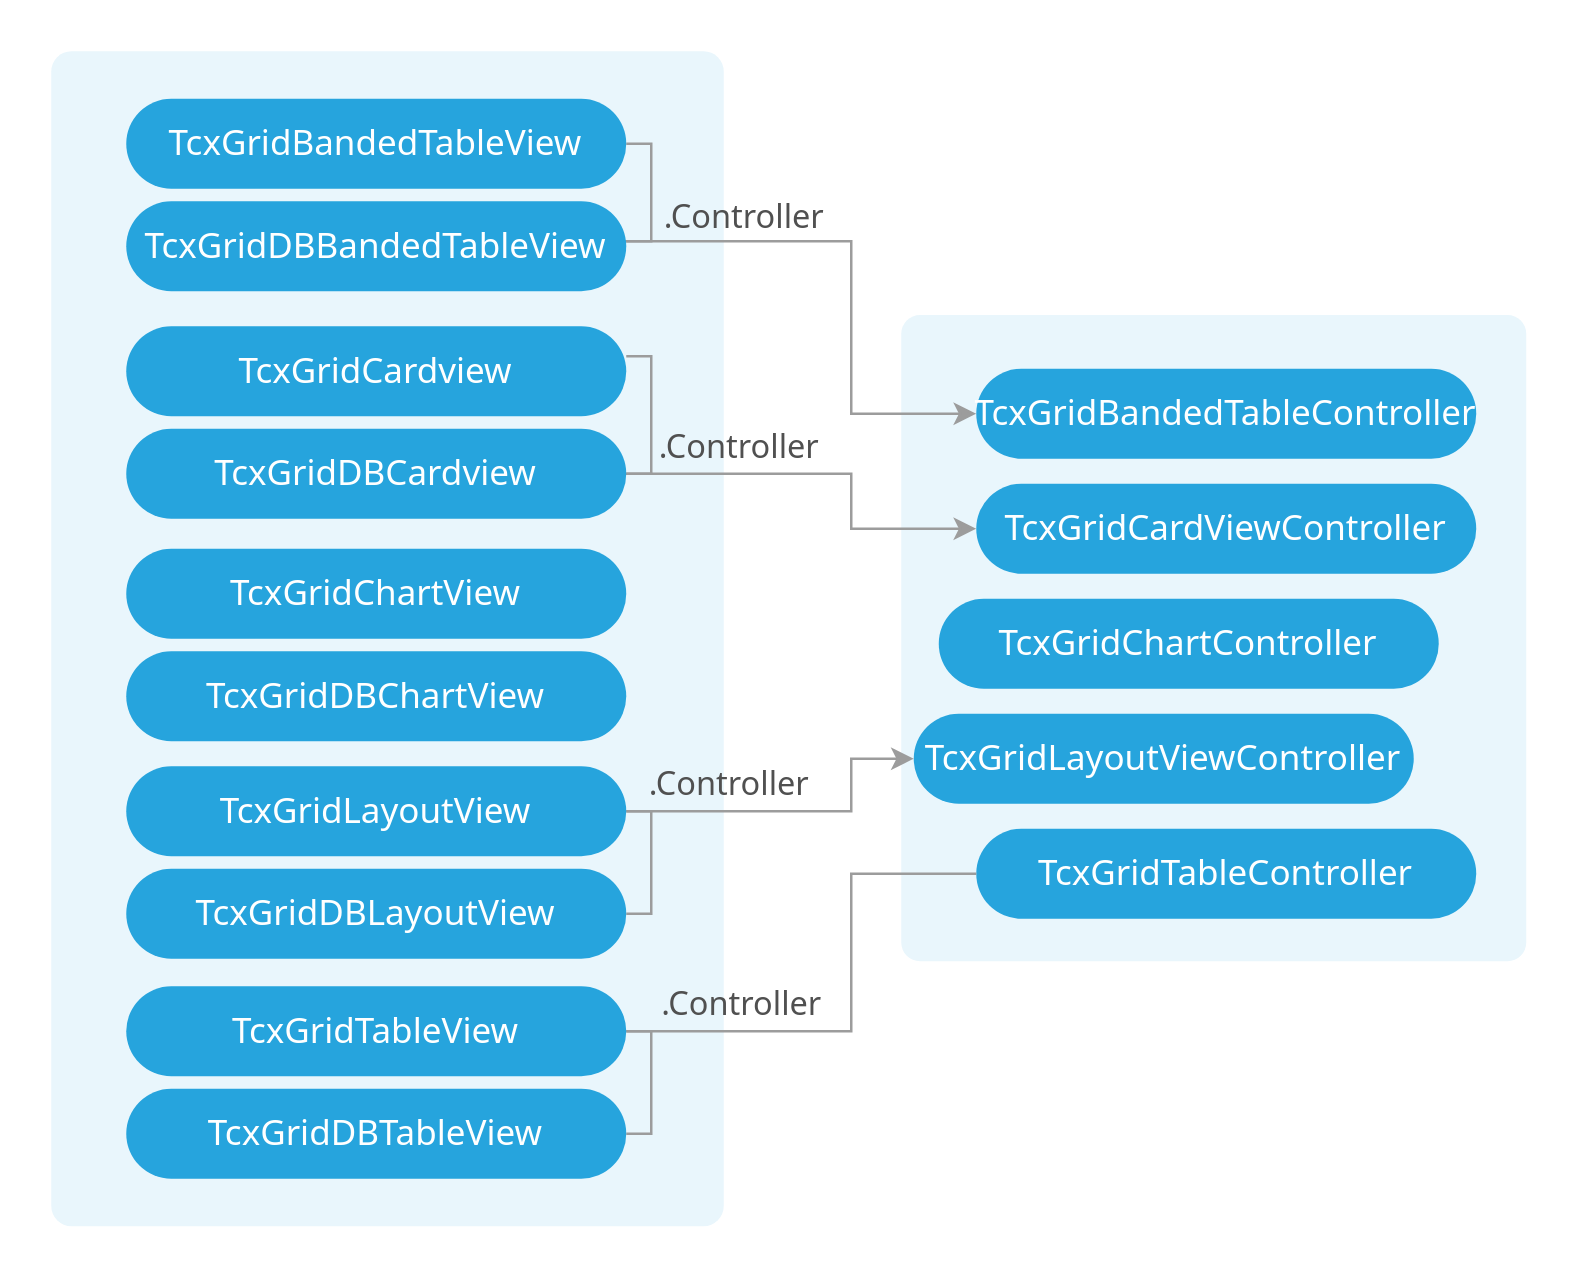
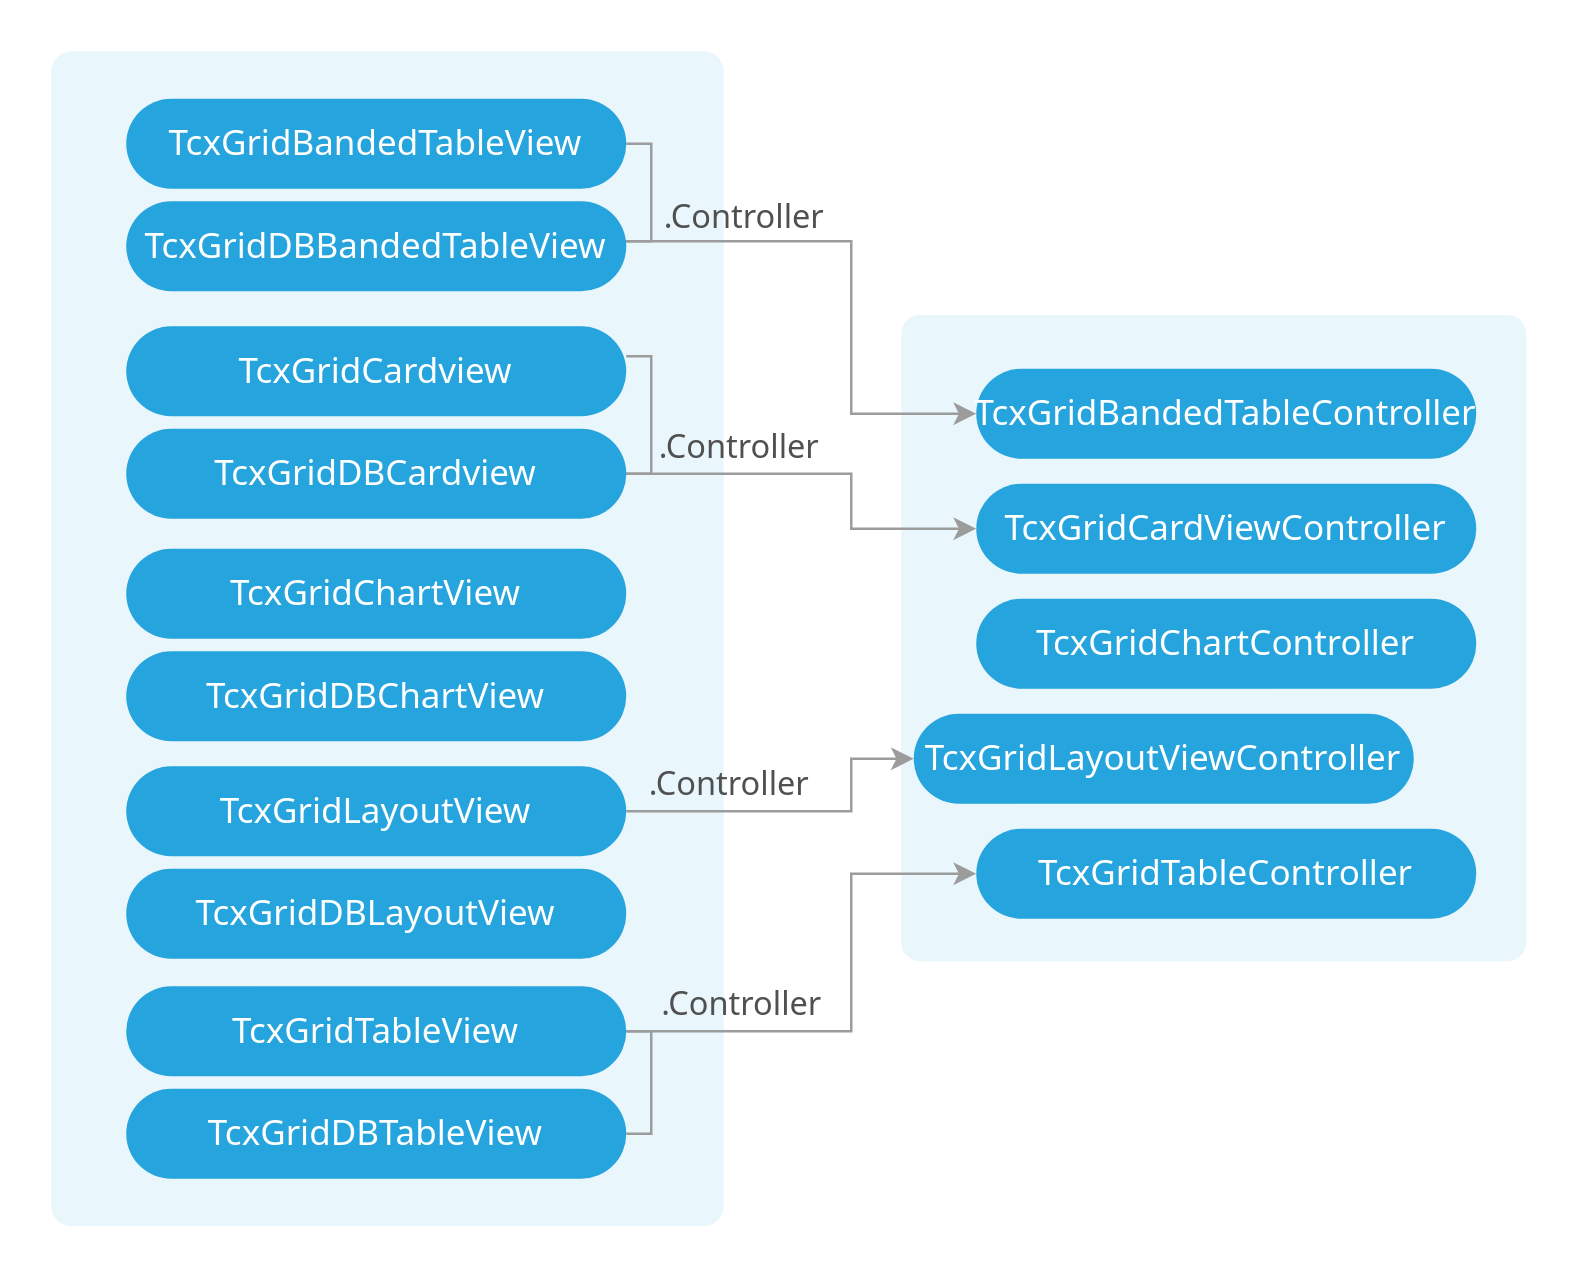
- <mxCell id="11" value="TcxGridChartController" style="rounded=1;fontFamily=&quot;Segoe UI&quot;,&quot;Helvetica Neue&quot;,Helvetica,Arial,sans-serif;fillColor=#26a4dd;strokeColor=none;fontColor=#FFFFFF;arcSize=50;spacingBottom=2;fontSize=14;" parent="1" vertex="1"><mxGeometry x="375" y="239" width="200" height="36" as="geometry" /></mxCell>
+ <mxCell id="11" value="TcxGridChartController" style="rounded=1;fontFamily=&quot;Segoe UI&quot;,&quot;Helvetica Neue&quot;,Helvetica,Arial,sans-serif;fillColor=#26a4dd;strokeColor=none;fontColor=#FFFFFF;arcSize=50;spacingBottom=2;fontSize=14;" parent="1" vertex="1"><mxGeometry x="390" y="239" width="200" height="36" as="geometry" /></mxCell>
- <mxCell id="26" value="" style="edgeStyle=orthogonalEdgeStyle;rounded=0;orthogonalLoop=1;jettySize=auto;fontFamily=&quot;Segoe UI&quot;,&quot;Helvetica Neue&quot;,Helvetica,Arial,sans-serif;fontColor=#404040;endArrow=none;endFill=1;strokeColor=#9c9c9c;" parent="1" source="30" target="13" edge="1"><mxGeometry relative="1" as="geometry"><mxPoint x="343" y="375" as="targetPoint" /><Array as="points"><mxPoint x="340" y="412" /><mxPoint x="340" y="349" /></Array></mxGeometry></mxCell>
+ <mxCell id="26" value="" style="edgeStyle=orthogonalEdgeStyle;rounded=0;orthogonalLoop=1;jettySize=auto;fontFamily=&quot;Segoe UI&quot;,&quot;Helvetica Neue&quot;,Helvetica,Arial,sans-serif;fontColor=#404040;endArrow=classic;endFill=1;strokeColor=#9c9c9c;" parent="1" source="30" target="13" edge="1"><mxGeometry relative="1" as="geometry"><mxPoint x="343" y="375" as="targetPoint" /><Array as="points"><mxPoint x="340" y="412" /><mxPoint x="340" y="349" /></Array></mxGeometry></mxCell>
- <mxCell id="23" value="" style="edgeStyle=orthogonalEdgeStyle;rounded=0;orthogonalLoop=1;jettySize=auto;fontFamily='Open Sans Condensed','HelveticaNeue-CondensedBold',Helvetica,'Arial Narrow',Calibri,Arial,'Lucida Grande',sans-serif;;fontSource=https%3A%2F%2Ffonts.googleapis.com%2Fcss%3Ffamily%3D'Open%2BSans%2BCondensed'%252C'HelveticaNeue-CondensedBold'%252CHelvetica%252C'Arial%2BNarrow'%252CCalibri%252CArial%252C'Lucida%2BGrande'%252Csans-serif%253B;fontColor=#FFFFFF;endArrow=none;endFill=0;strokeColor=#9c9c9c;" parent="1" source="24" target="25" edge="1"><mxGeometry relative="1" as="geometry"><mxPoint x="235" y="348" as="targetPoint" /><Array as="points"><mxPoint x="260" y="324" /><mxPoint x="260" y="365" /></Array></mxGeometry></mxCell>
